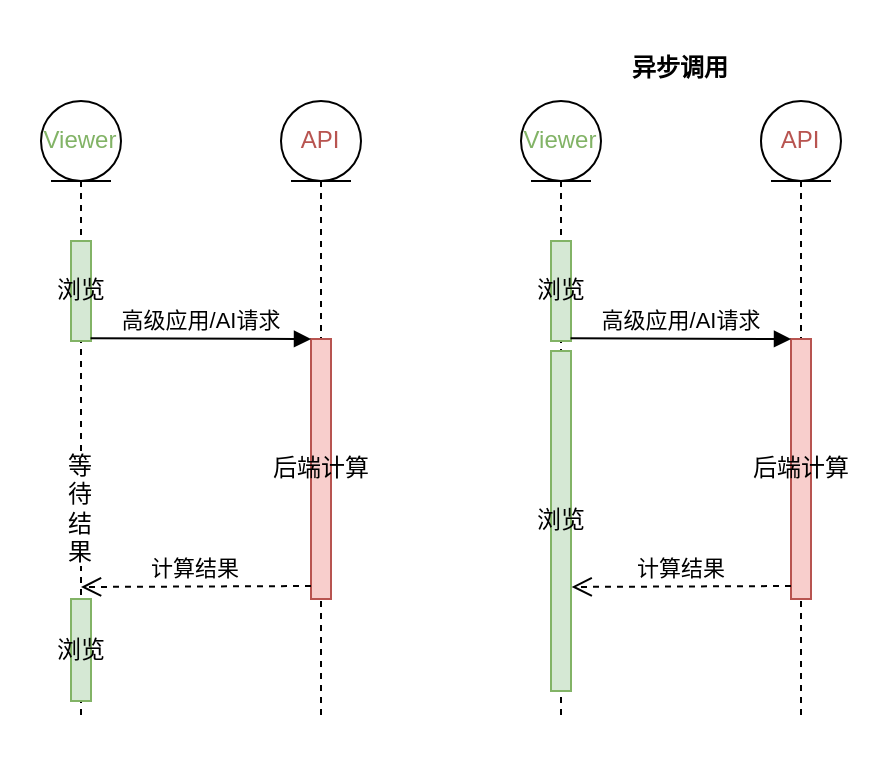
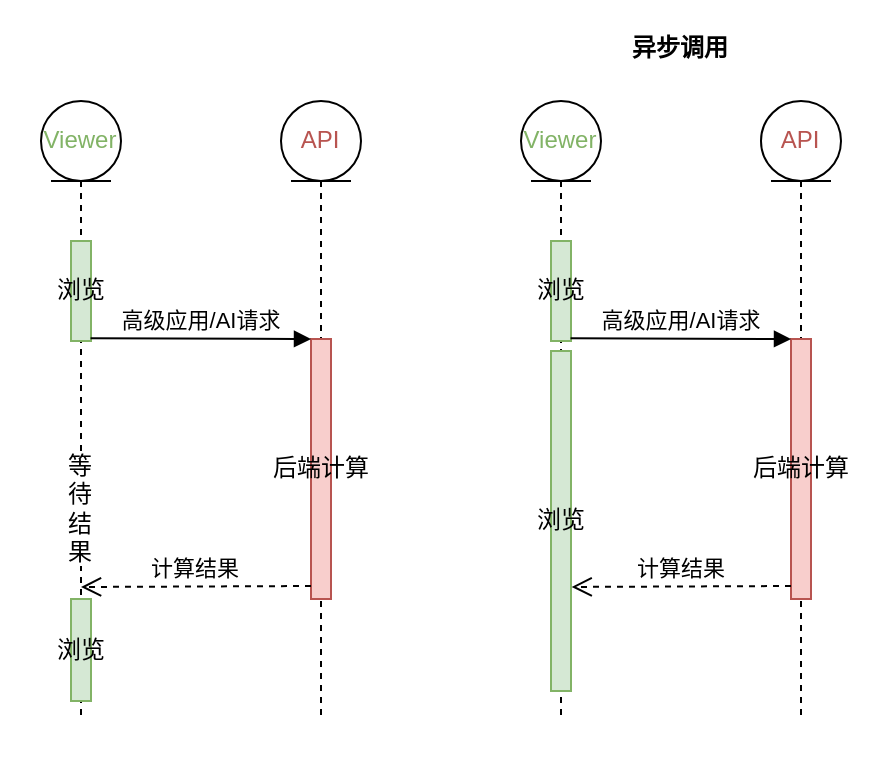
- <mxCell id="21" value="异步调用" style="text;align=center;fontStyle=1;verticalAlign=middle;spacingLeft=3;spacingRight=3;strokeColor=none;rotatable=0;points=[[0,0.5],[1,0.5]];portConstraint=eastwest;" parent="1" vertex="1"><mxGeometry x="300" y="20" width="80" height="26" as="geometry" /></mxCell>
+ <mxCell id="21" value="异步调用" style="text;align=center;fontStyle=1;verticalAlign=middle;spacingLeft=3;spacingRight=3;strokeColor=none;rotatable=0;points=[[0,0.5],[1,0.5]];portConstraint=eastwest;" parent="1" vertex="1"><mxGeometry x="300" y="10" width="80" height="26" as="geometry" /></mxCell>
